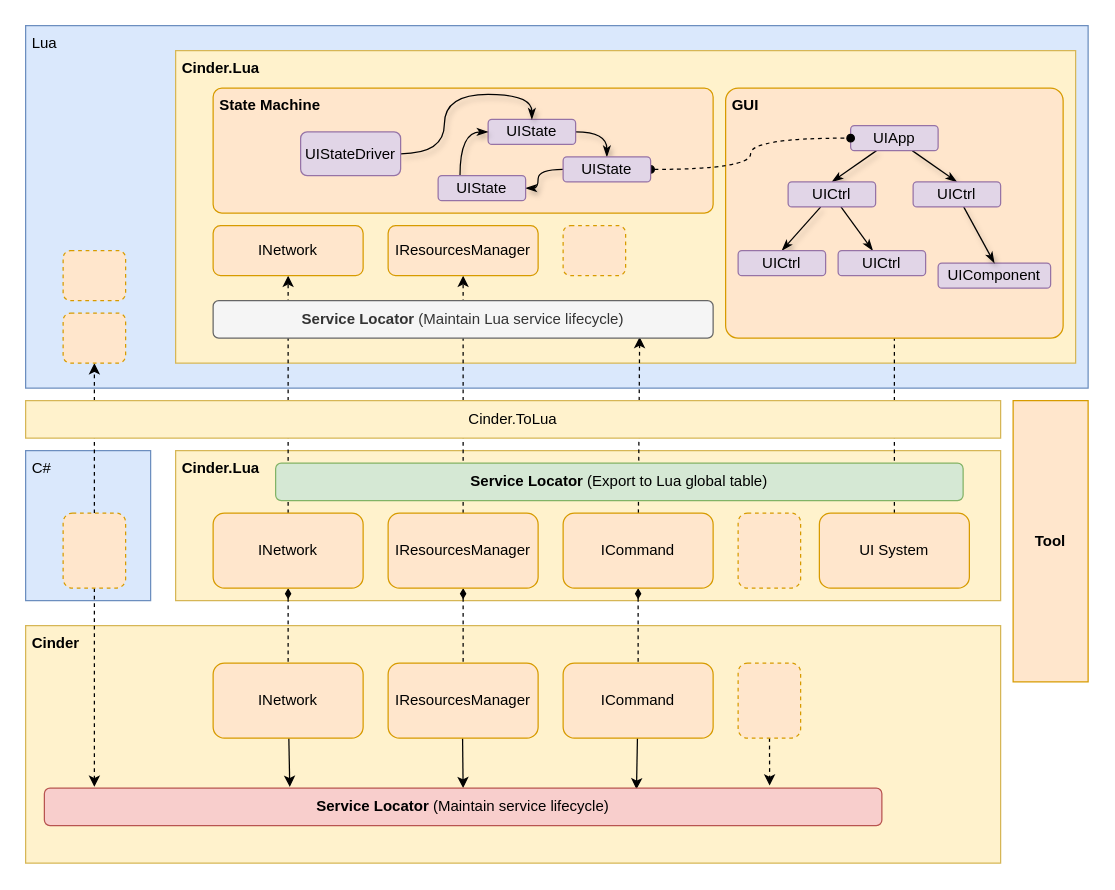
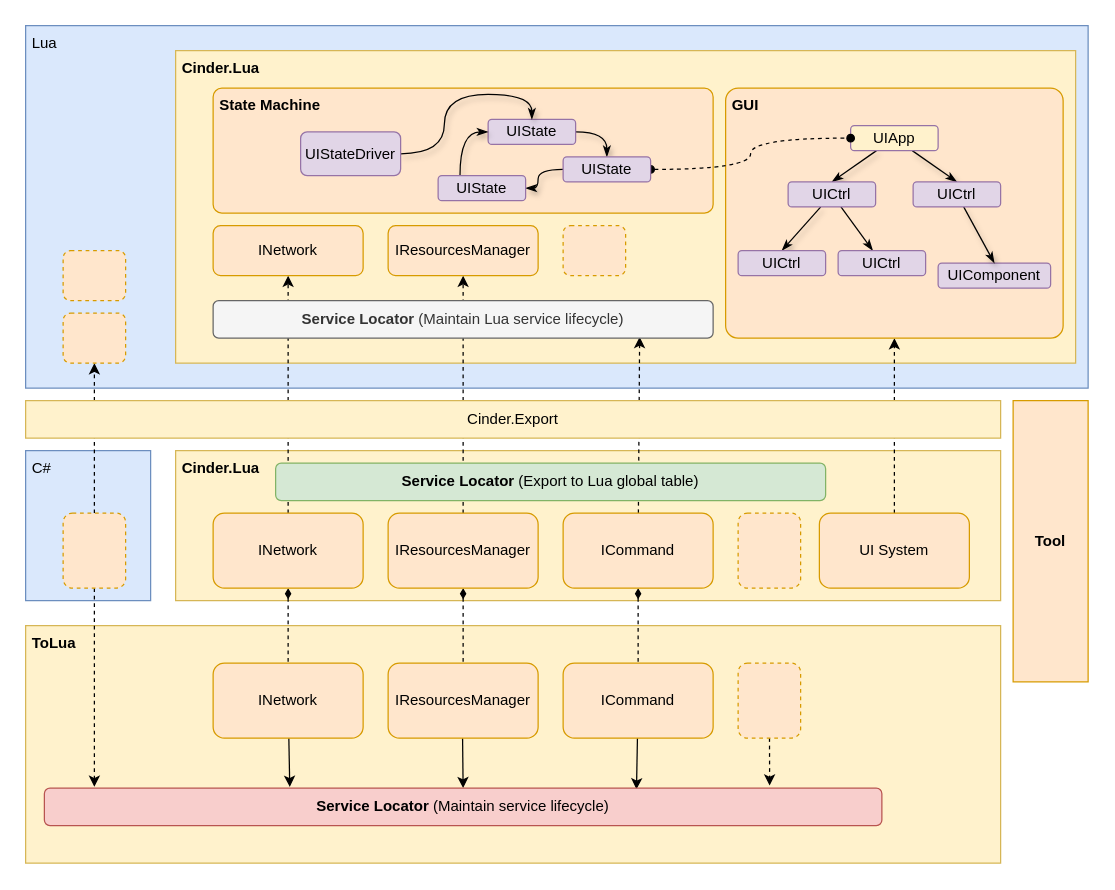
- <mxCell id="36" value="UIApp" style="rounded=1;whiteSpace=wrap;html=1;labelBackgroundColor=none;align=center;fillColor=#e1d5e7;strokeColor=#9673a6;fontColor=#000000;" parent="1" vertex="1"><mxGeometry x="680" y="100" width="70" height="20" as="geometry" /></mxCell>
+ <mxCell id="36" value="UIApp" style="rounded=1;whiteSpace=wrap;html=1;labelBackgroundColor=none;align=center;fillColor=#fff2cc;strokeColor=#9673a6;fontColor=#000000;" parent="1" vertex="1"><mxGeometry x="680" y="100" width="70" height="20" as="geometry" /></mxCell>
- <mxCell id="24" style="edgeStyle=none;rounded=0;orthogonalLoop=1;jettySize=auto;html=1;entryX=0.5;entryY=1;entryDx=0;entryDy=0;dashed=1;strokeColor=#000000;endArrow=none;" parent="1" source="25" target="31" edge="1"><mxGeometry relative="1" as="geometry" /></mxCell>
+ <mxCell id="24" style="edgeStyle=none;rounded=0;orthogonalLoop=1;jettySize=auto;html=1;entryX=0.5;entryY=1;entryDx=0;entryDy=0;dashed=1;strokeColor=#000000;" parent="1" source="25" target="31" edge="1"><mxGeometry relative="1" as="geometry" /></mxCell>
- <mxCell id="58" value="Cinder.ToLua" style="rounded=0;whiteSpace=wrap;html=1;align=center;fillColor=#fff2cc;strokeColor=#d6b656;fontColor=#000000;" parent="1" vertex="1"><mxGeometry x="20" y="320" width="780" height="30" as="geometry" /></mxCell>
+ <mxCell id="58" value="Cinder.Export" style="rounded=0;whiteSpace=wrap;html=1;align=center;fillColor=#fff2cc;strokeColor=#d6b656;fontColor=#000000;" parent="1" vertex="1"><mxGeometry x="20" y="320" width="780" height="30" as="geometry" /></mxCell>
- <mxCell id="30" value="Service Locator &lt;span style=&quot;font-weight: normal&quot;&gt;(Export to Lua global table)&lt;/span&gt;" style="rounded=1;whiteSpace=wrap;html=1;align=center;fillColor=#d5e8d4;strokeColor=#82b366;fontColor=#000000;fontStyle=1" parent="1" vertex="1"><mxGeometry x="220" y="370" width="550" height="30" as="geometry" /></mxCell>
+ <mxCell id="30" value="Service Locator &lt;span style=&quot;font-weight: normal&quot;&gt;(Export to Lua global table)&lt;/span&gt;" style="rounded=1;whiteSpace=wrap;html=1;align=center;fillColor=#d5e8d4;strokeColor=#82b366;fontColor=#000000;fontStyle=1" parent="1" vertex="1"><mxGeometry x="220" y="370" width="440" height="30" as="geometry" /></mxCell>
- <mxCell id="5" value="&amp;nbsp;Cinder" style="rounded=0;whiteSpace=wrap;html=1;align=left;verticalAlign=top;fillColor=#fff2cc;strokeColor=#d6b656;fontColor=#000000;fontStyle=1" parent="1" vertex="1"><mxGeometry x="20" y="500" width="780" height="190" as="geometry" /></mxCell>
+ <mxCell id="5" value="&amp;nbsp;ToLua" style="rounded=0;whiteSpace=wrap;html=1;align=left;verticalAlign=top;fillColor=#fff2cc;strokeColor=#d6b656;fontColor=#000000;fontStyle=1" parent="1" vertex="1"><mxGeometry x="20" y="500" width="780" height="190" as="geometry" /></mxCell>
